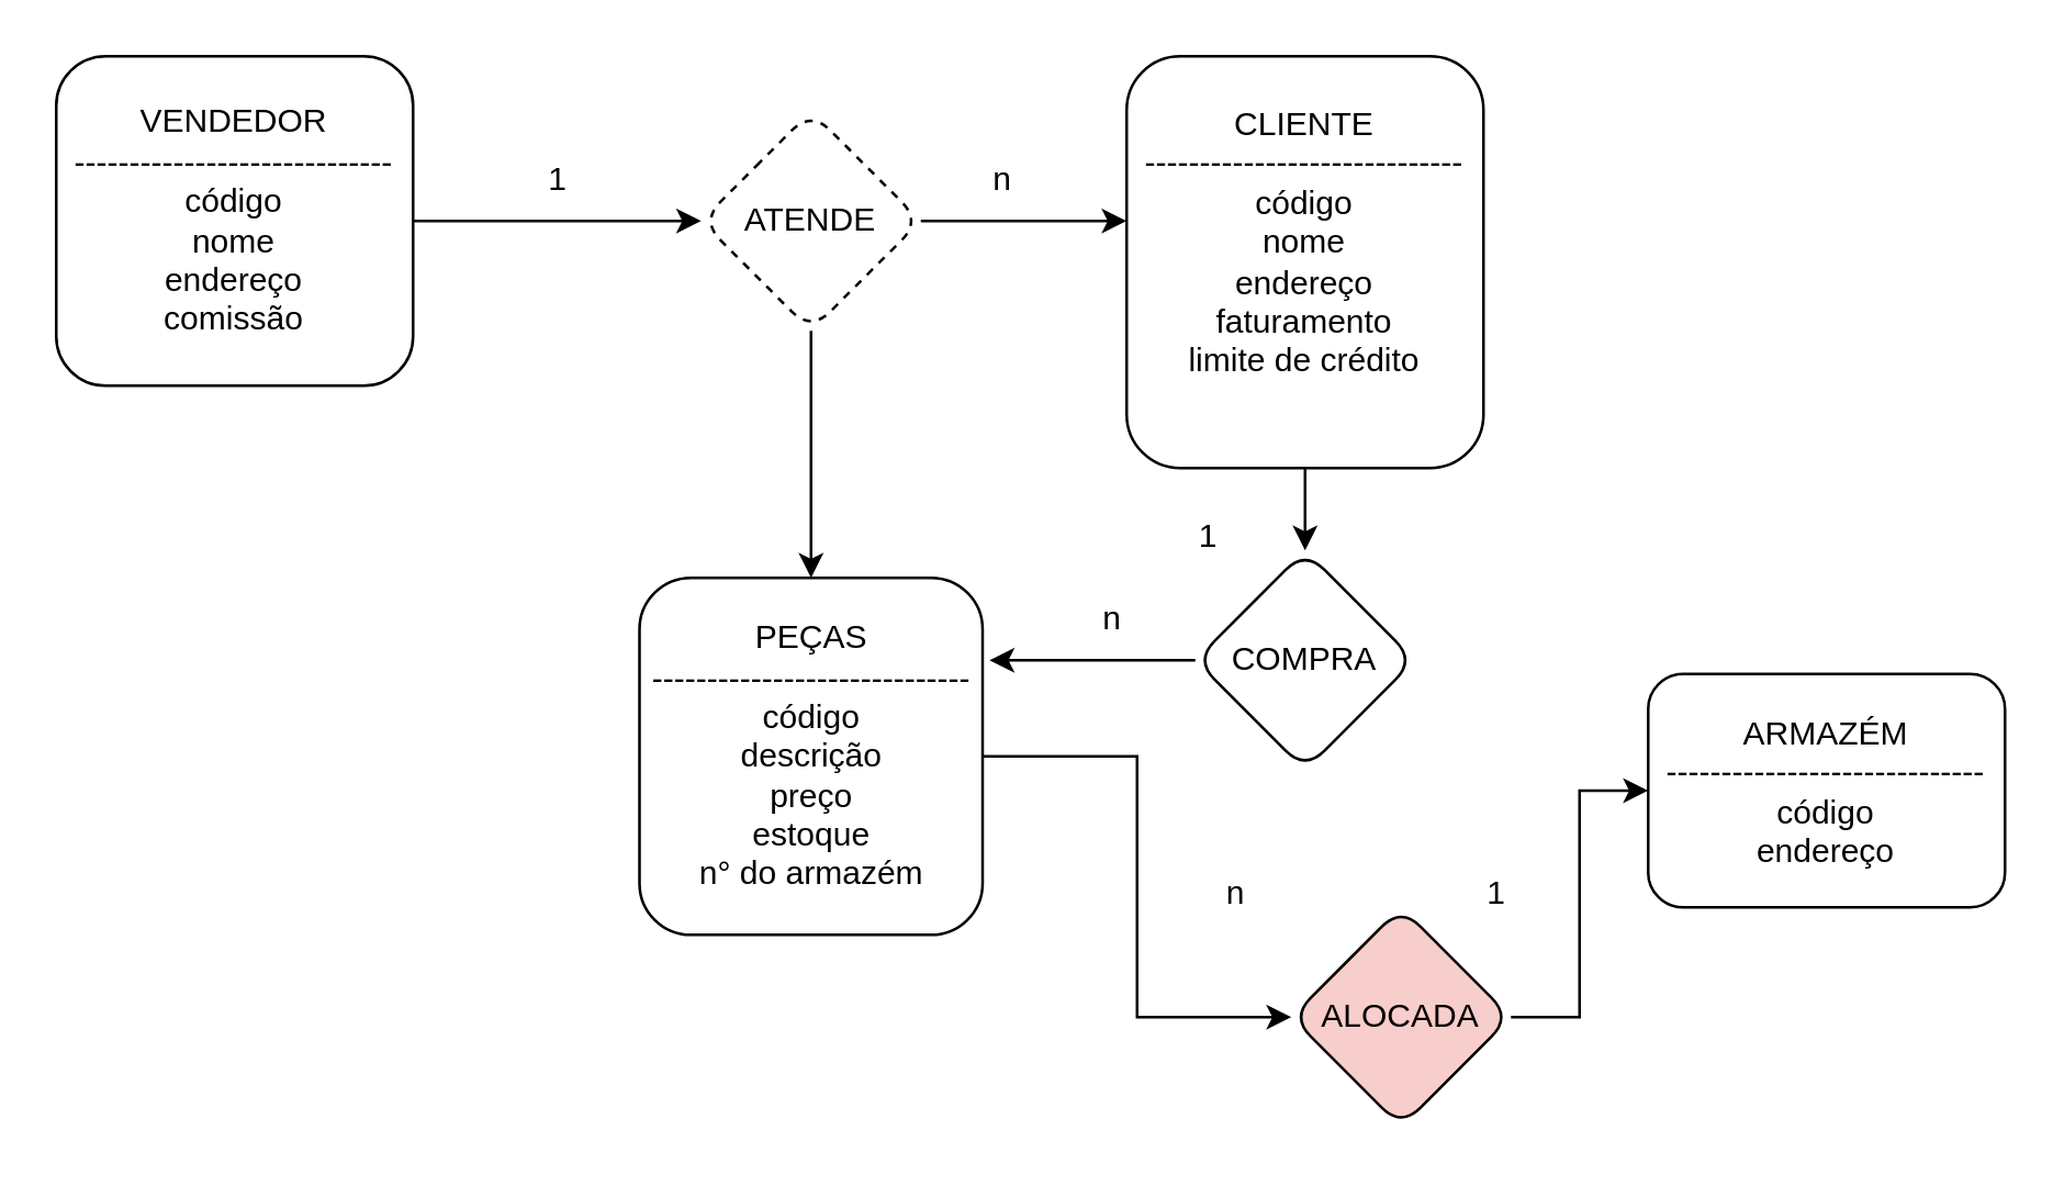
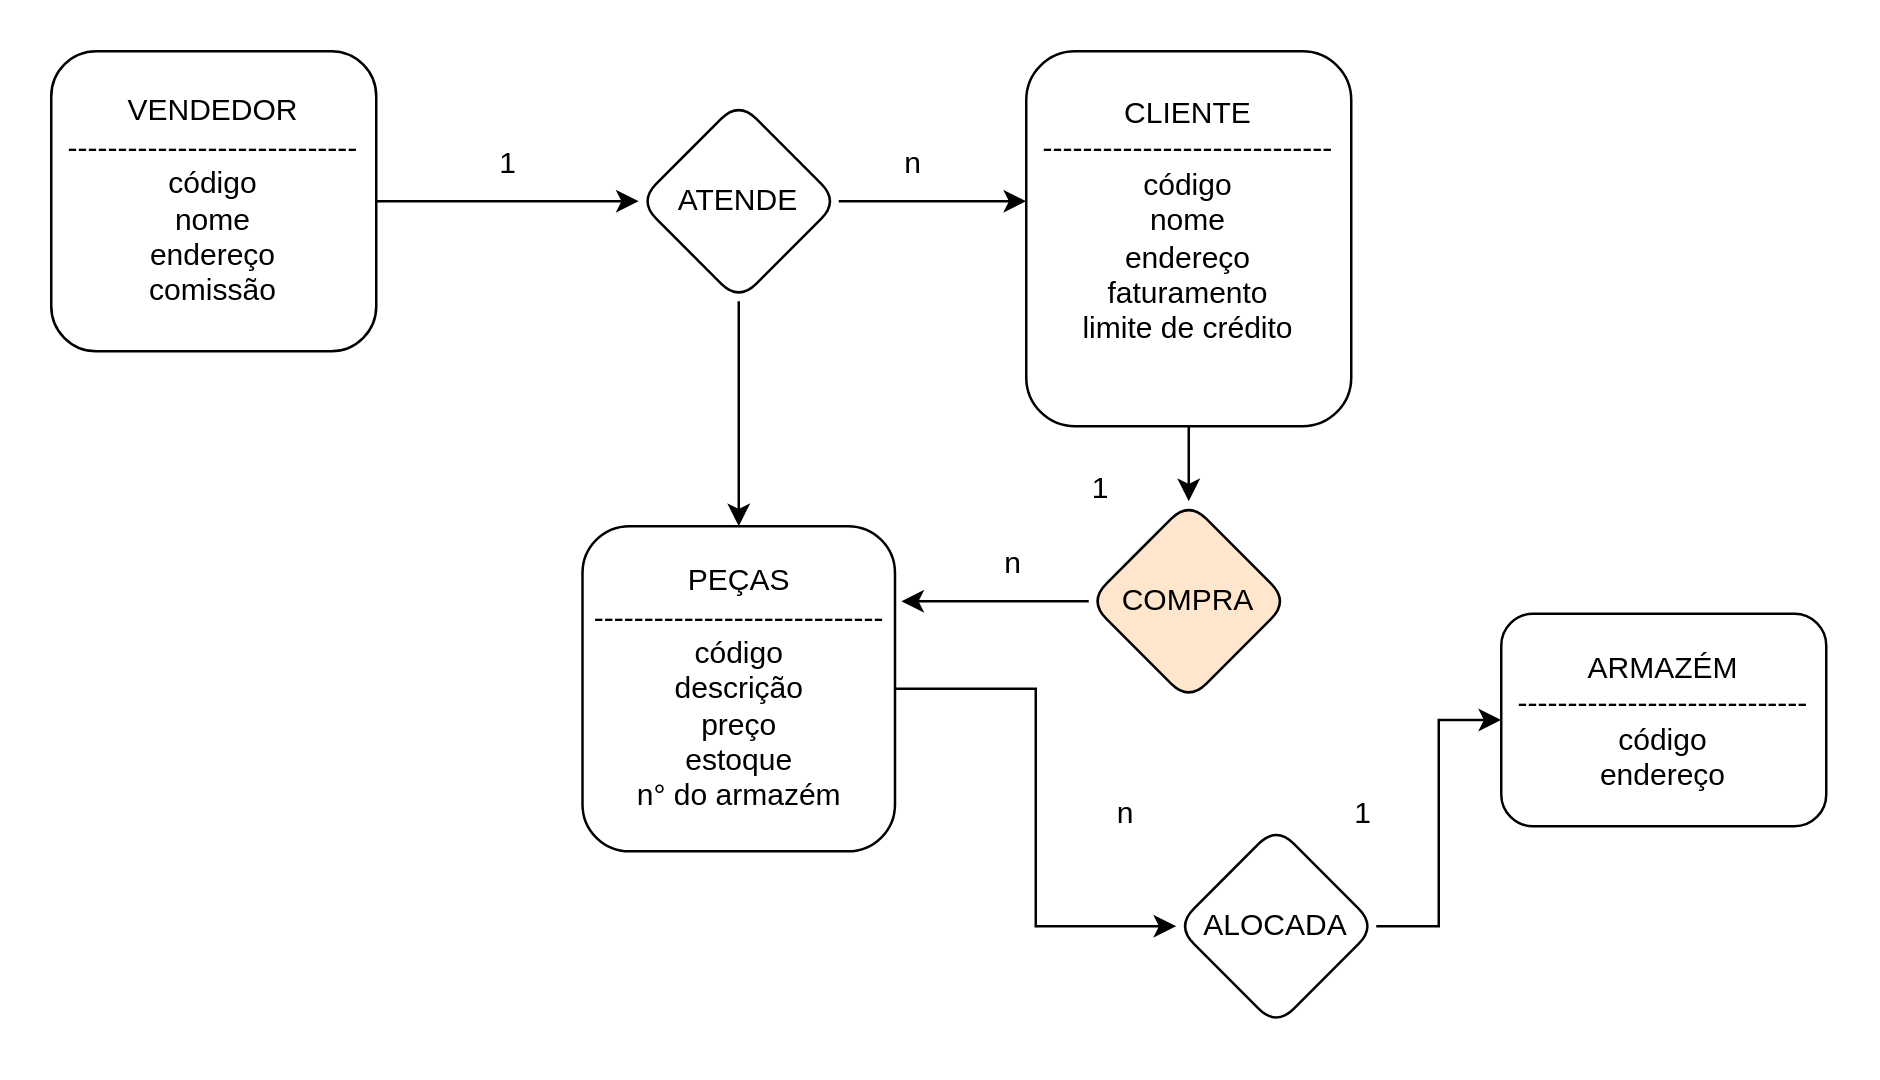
- <mxCell id="6" value="ATENDE" style="rhombus;whiteSpace=wrap;html=1;rounded=1;dashed=1;" vertex="1" parent="1"><mxGeometry x="255" y="40" width="80" height="80" as="geometry" /></mxCell>
+ <mxCell id="6" value="ATENDE" style="rhombus;whiteSpace=wrap;html=1;rounded=1;" vertex="1" parent="1"><mxGeometry x="255" y="40" width="80" height="80" as="geometry" /></mxCell>
- <mxCell id="17" value="COMPRA" style="rhombus;whiteSpace=wrap;html=1;rounded=1;" vertex="1" parent="1"><mxGeometry x="435" y="200" width="80" height="80" as="geometry" /></mxCell>
+ <mxCell id="17" value="COMPRA" style="rhombus;whiteSpace=wrap;html=1;rounded=1;fillColor=#ffe6cc;" vertex="1" parent="1"><mxGeometry x="435" y="200" width="80" height="80" as="geometry" /></mxCell>
- <mxCell id="12" value="ALOCADA" style="rhombus;whiteSpace=wrap;html=1;rounded=1;fillColor=#f8cecc;" vertex="1" parent="1"><mxGeometry x="470" y="330" width="80" height="80" as="geometry" /></mxCell>
+ <mxCell id="12" value="ALOCADA" style="rhombus;whiteSpace=wrap;html=1;rounded=1;" vertex="1" parent="1"><mxGeometry x="470" y="330" width="80" height="80" as="geometry" /></mxCell>
